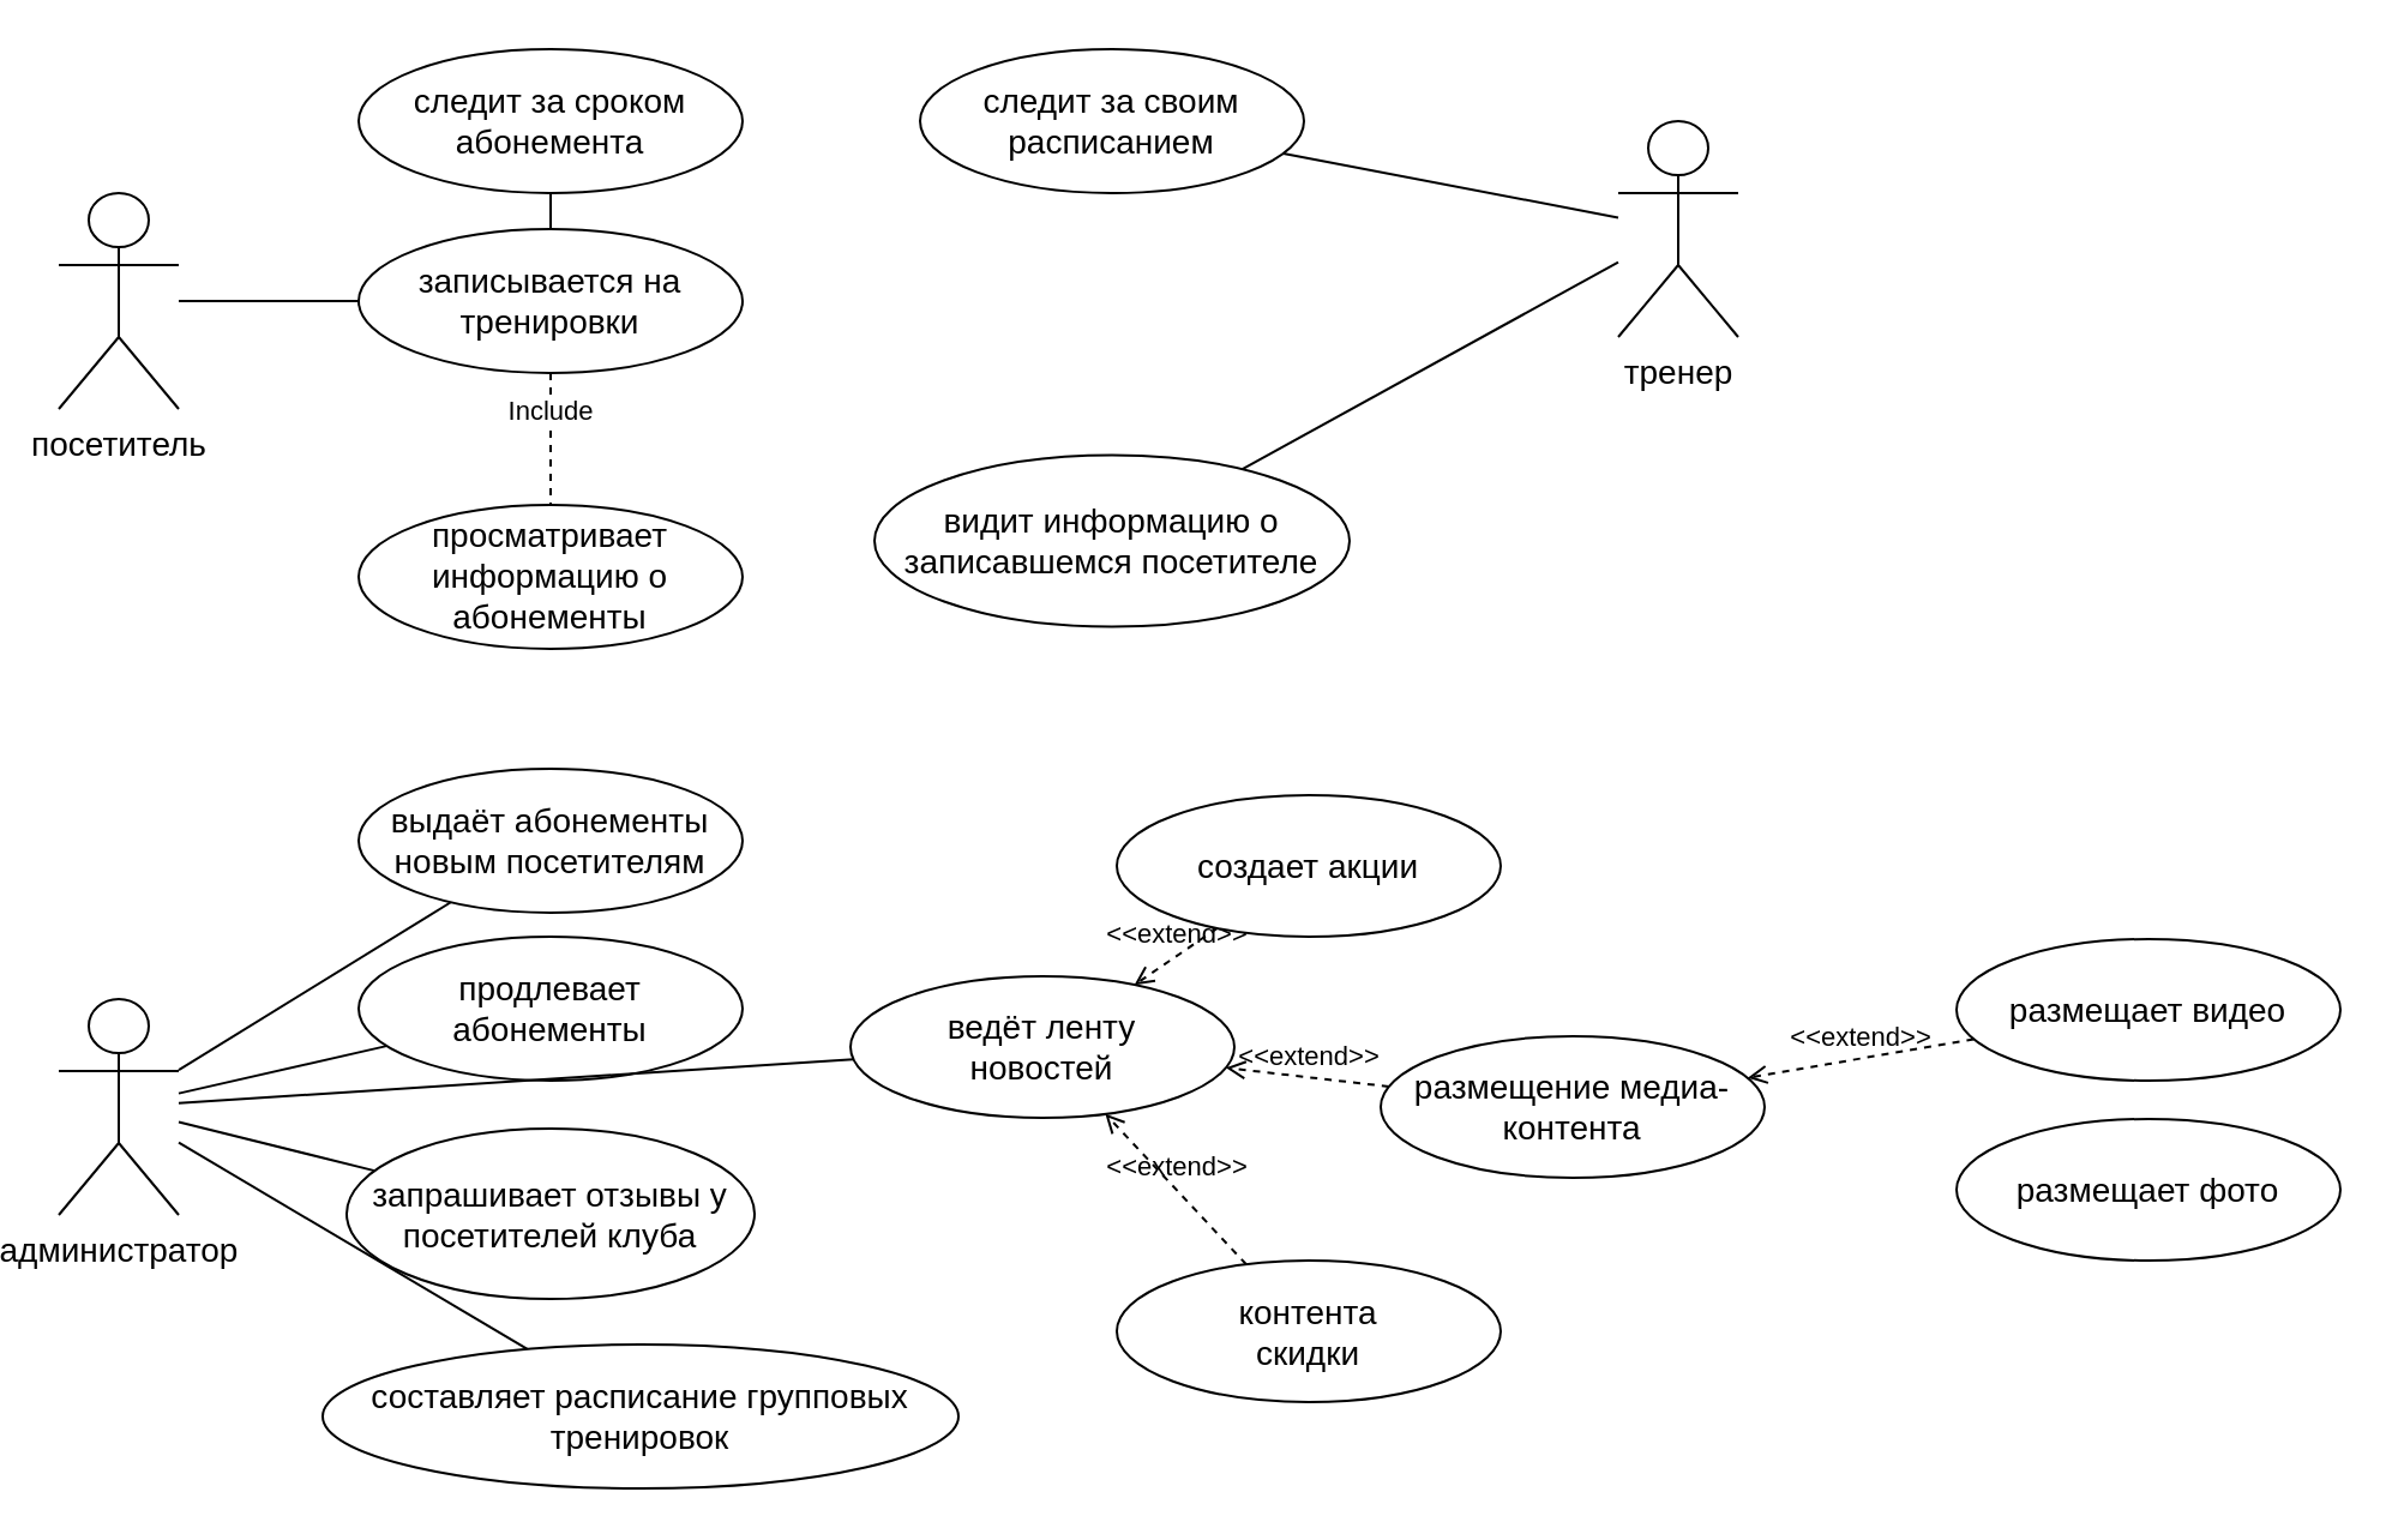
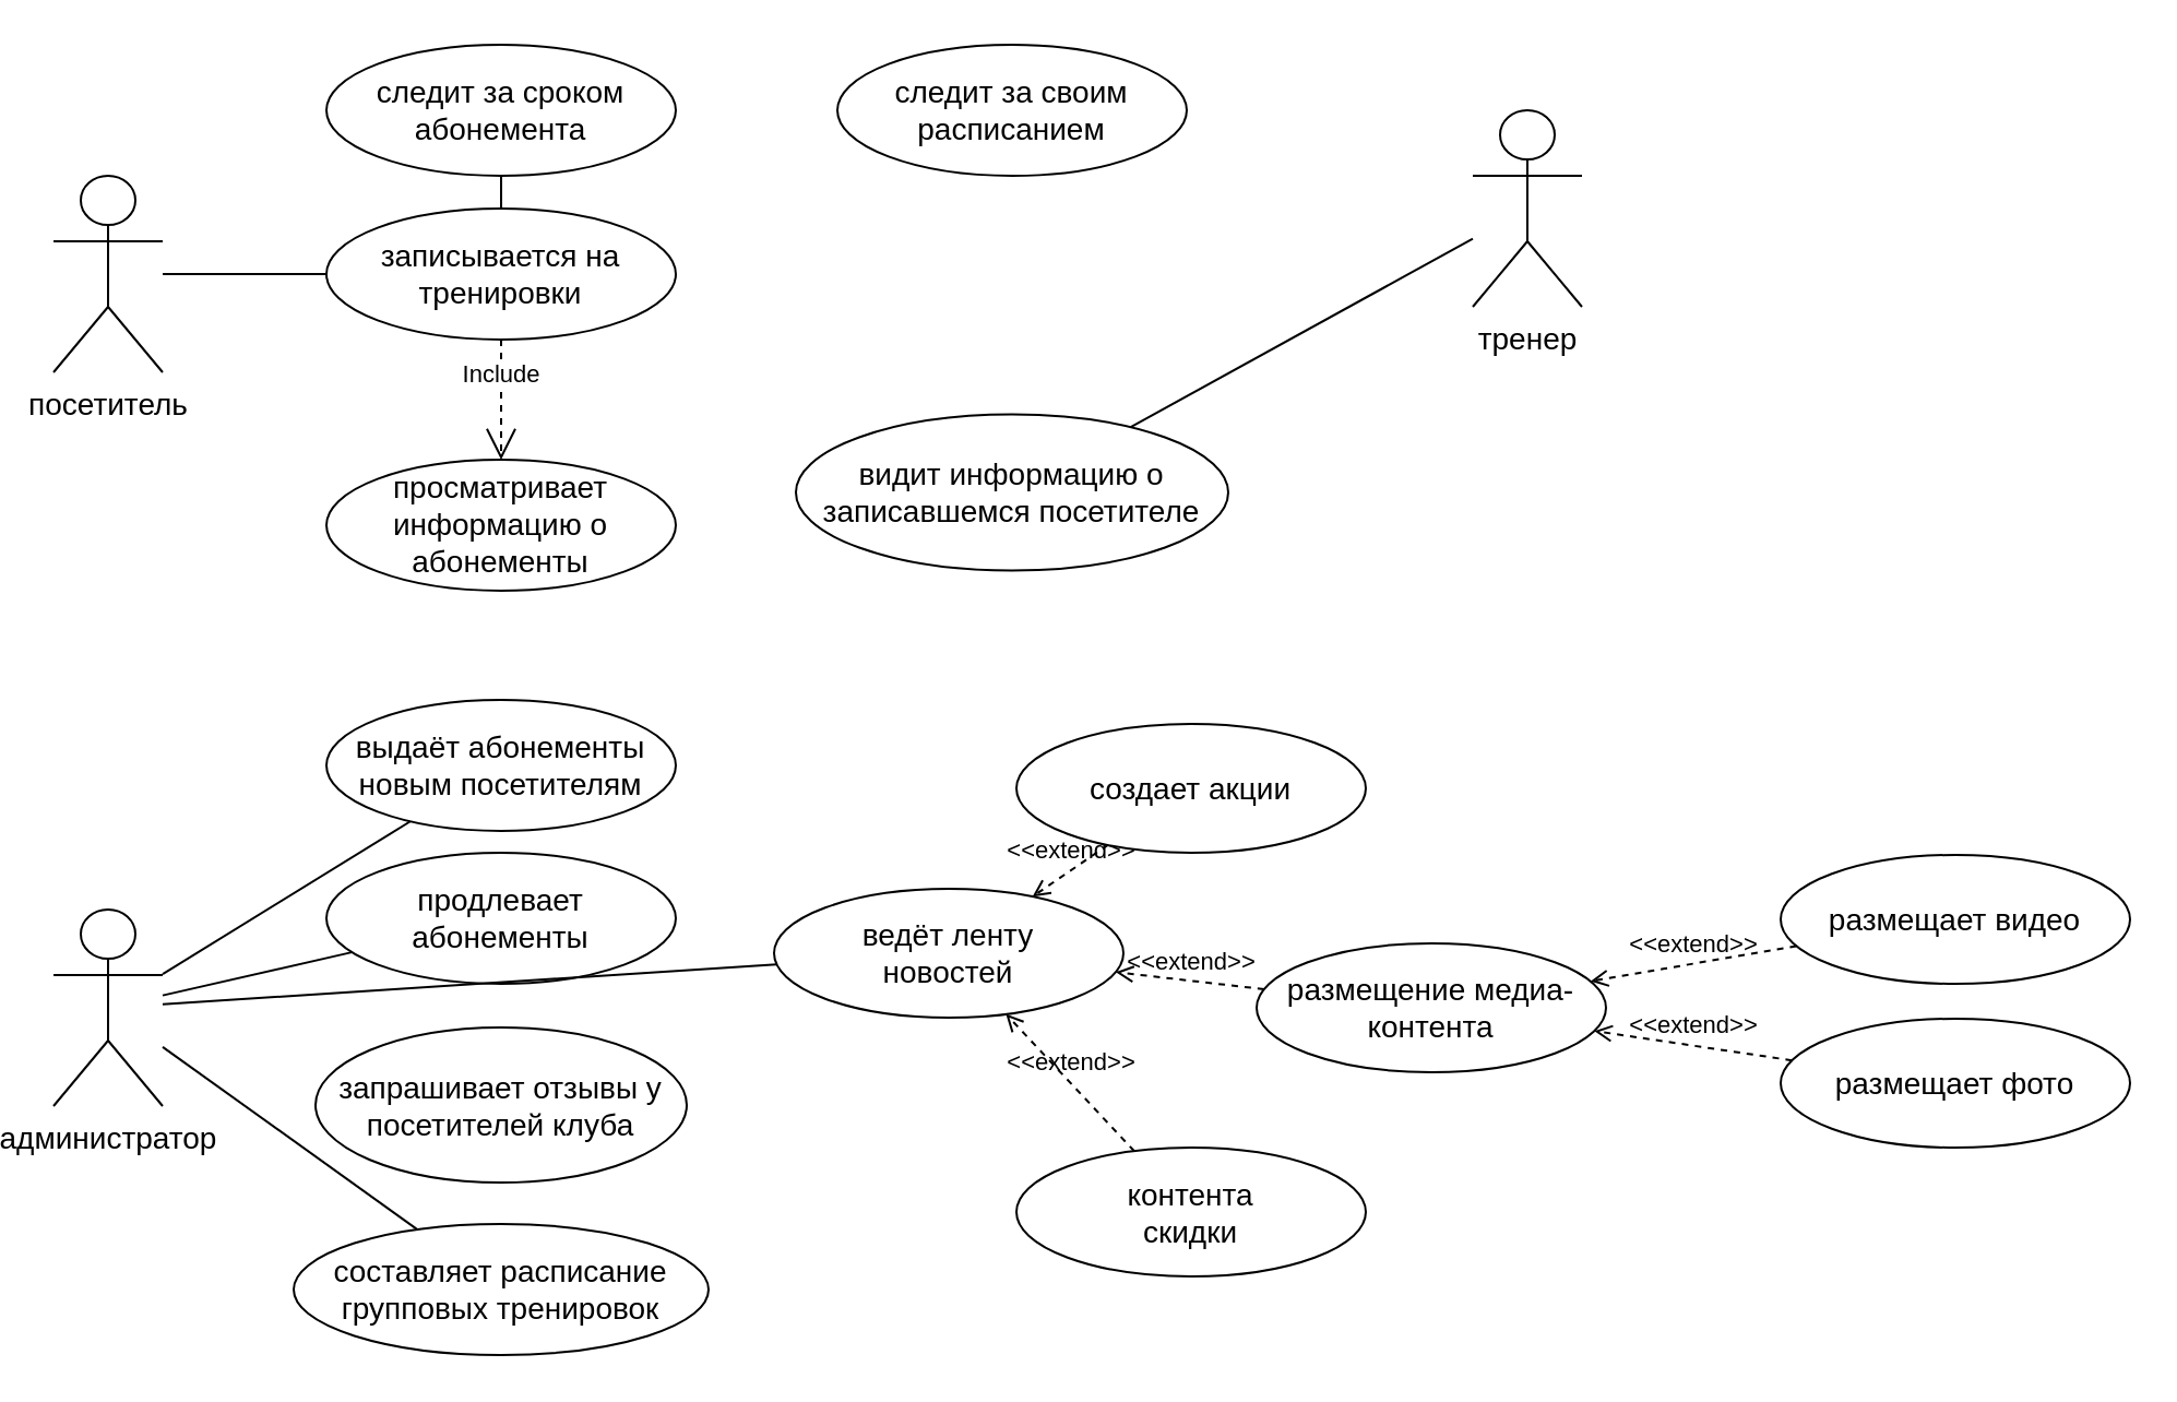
- <mxCell id="7" style="edgeStyle=none;orthogonalLoop=1;jettySize=auto;html=1;endArrow=none;" parent="1" source="8" target="4" edge="1"><mxGeometry relative="1" as="geometry" /></mxCell>
- <mxCell id="20" value="Include" style="endArrow=none;endSize=12;dashed=1;html=1;targetPerimeterSpacing=0;" parent="1" source="14" target="13" edge="1"><mxGeometry x="-0.405" width="160" relative="1" as="geometry"><mxPoint x="740" y="376" as="sourcePoint" /><mxPoint x="410" y="256" as="targetPoint" /><Array as="points" /><mxPoint as="offset" /></mxGeometry></mxCell>
+ <mxCell id="20" value="Include" style="endArrow=open;endSize=12;dashed=1;html=1;targetPerimeterSpacing=0;" parent="1" source="14" target="13" edge="1"><mxGeometry x="-0.405" width="160" relative="1" as="geometry"><mxPoint x="740" y="376" as="sourcePoint" /><mxPoint x="410" y="256" as="targetPoint" /><Array as="points" /><mxPoint as="offset" /></mxGeometry></mxCell>
- <mxCell id="21" value="" style="endArrow=none;html=1;" parent="1" source="10" target="17" edge="1"><mxGeometry width="50" height="50" relative="1" as="geometry"><mxPoint x="-385" y="495" as="sourcePoint" /><mxPoint x="-305" y="595" as="targetPoint" /></mxGeometry></mxCell>
+ <mxCell id="31" value="&amp;lt;&amp;lt;extend&amp;gt;&amp;gt;" style="html=1;verticalAlign=bottom;labelBackgroundColor=none;endArrow=open;endFill=0;dashed=1;" parent="1" source="28" target="33" edge="1"><mxGeometry width="160" relative="1" as="geometry"><mxPoint x="-33.728" y="879.376" as="sourcePoint" /><mxPoint x="-91.18" y="749.619" as="targetPoint" /></mxGeometry></mxCell>
- <mxCell id="23" value="&lt;span style=&quot;font-size: 14px&quot;&gt;составляет расписание групповых тренировок&lt;/span&gt;" style="ellipse;whiteSpace=wrap;html=1;" parent="1" vertex="1"><mxGeometry x="130" y="560" width="265" height="60" as="geometry" /></mxCell>
+ <mxCell id="23" value="&lt;span style=&quot;font-size: 14px&quot;&gt;составляет расписание групповых тренировок&lt;/span&gt;" style="ellipse;whiteSpace=wrap;html=1;" parent="1" vertex="1"><mxGeometry x="130" y="560" width="190" height="60" as="geometry" /></mxCell>
